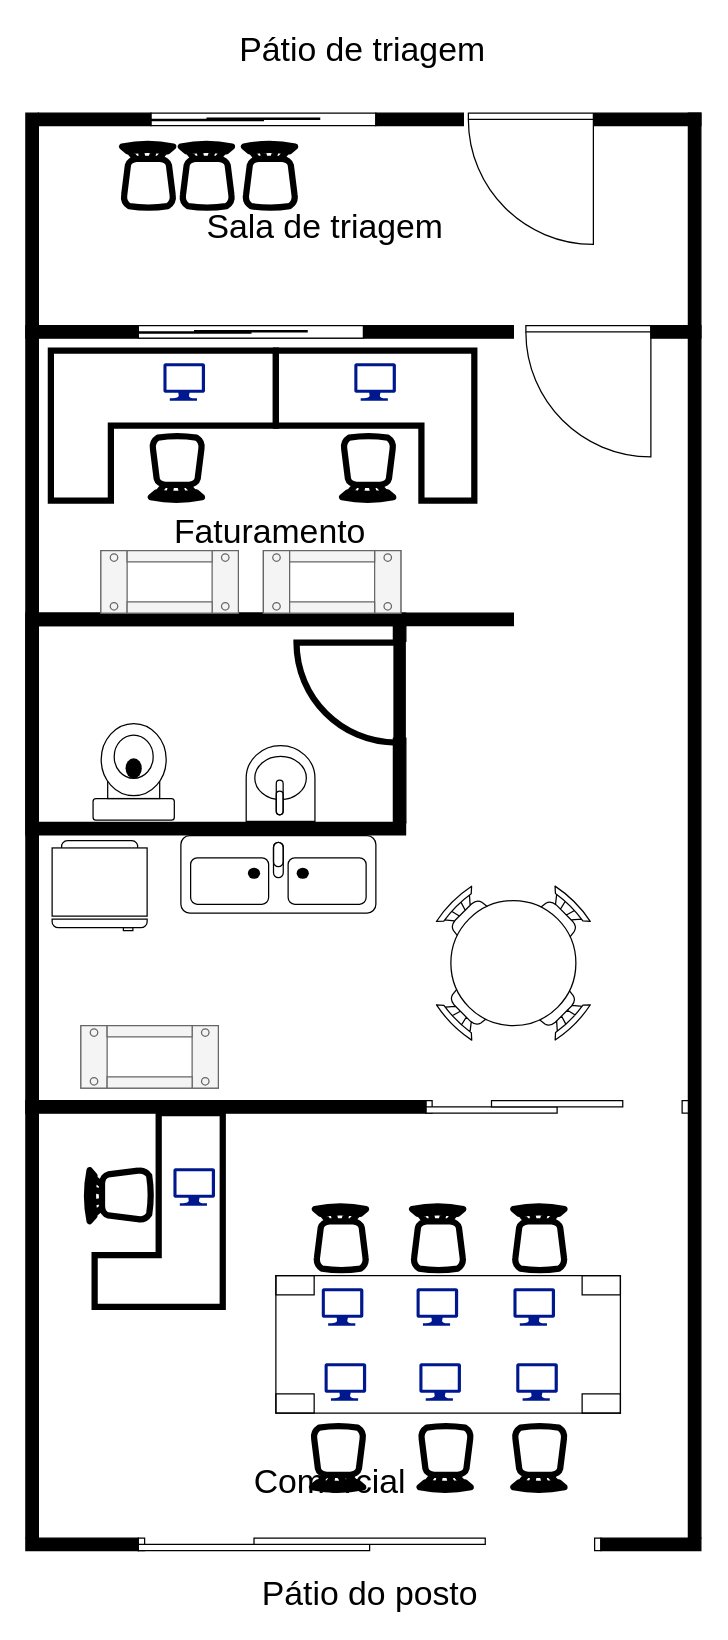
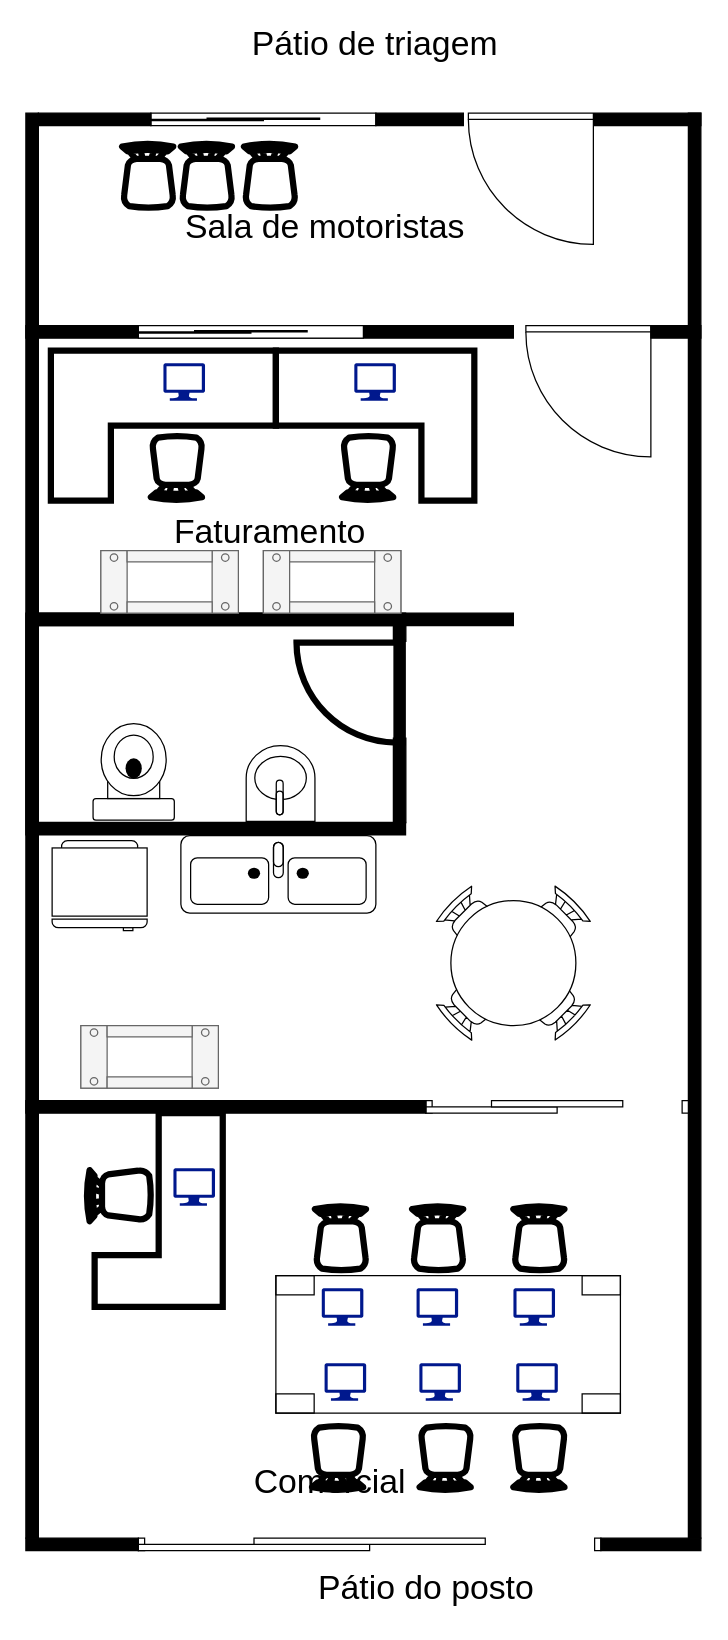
- <mxCell id="64" value="&lt;font style=&quot;font-size: 27px;&quot;&gt;Pátio de triagem&lt;/font&gt;" style="text;html=1;resizable=0;autosize=1;align=center;verticalAlign=middle;points=[];fillColor=none;strokeColor=none;rounded=0;strokeWidth=5;" parent="1" vertex="1"><mxGeometry x="184.38" y="25" width="210" height="30" as="geometry" /></mxCell>
+ <mxCell id="64" value="&lt;font style=&quot;font-size: 27px;&quot;&gt;Pátio de triagem&lt;/font&gt;" style="text;html=1;resizable=0;autosize=1;align=center;verticalAlign=middle;points=[];fillColor=none;strokeColor=none;rounded=0;strokeWidth=5;" parent="1" vertex="1"><mxGeometry x="194.38" y="20" width="210" height="30" as="geometry" /></mxCell>
- <mxCell id="34" value="&lt;font style=&quot;font-size: 27px;&quot;&gt;Sala de triagem&lt;/font&gt;" style="text;html=1;resizable=0;autosize=1;align=center;verticalAlign=middle;points=[];fillColor=none;strokeColor=none;rounded=0;strokeWidth=5;" parent="1" vertex="1"><mxGeometry x="138.75" y="166.25" width="240" height="30" as="geometry" /></mxCell>
+ <mxCell id="34" value="&lt;font style=&quot;font-size: 27px;&quot;&gt;Sala de motoristas&lt;/font&gt;" style="text;html=1;resizable=0;autosize=1;align=center;verticalAlign=middle;points=[];fillColor=none;strokeColor=none;rounded=0;strokeWidth=5;" parent="1" vertex="1"><mxGeometry x="138.75" y="166.25" width="240" height="30" as="geometry" /></mxCell>
- <mxCell id="65" value="&lt;font style=&quot;font-size: 27px;&quot;&gt;Pátio do posto&lt;/font&gt;" style="text;html=1;resizable=0;autosize=1;align=center;verticalAlign=middle;points=[];fillColor=none;strokeColor=none;rounded=0;strokeWidth=5;" parent="1" vertex="1"><mxGeometry x="200" y="1260" width="190" height="30" as="geometry" /></mxCell>
+ <mxCell id="65" value="&lt;font style=&quot;font-size: 27px;&quot;&gt;Pátio do posto&lt;/font&gt;" style="text;html=1;resizable=0;autosize=1;align=center;verticalAlign=middle;points=[];fillColor=none;strokeColor=none;rounded=0;strokeWidth=5;" parent="1" vertex="1"><mxGeometry x="245" y="1255" width="190" height="30" as="geometry" /></mxCell>
